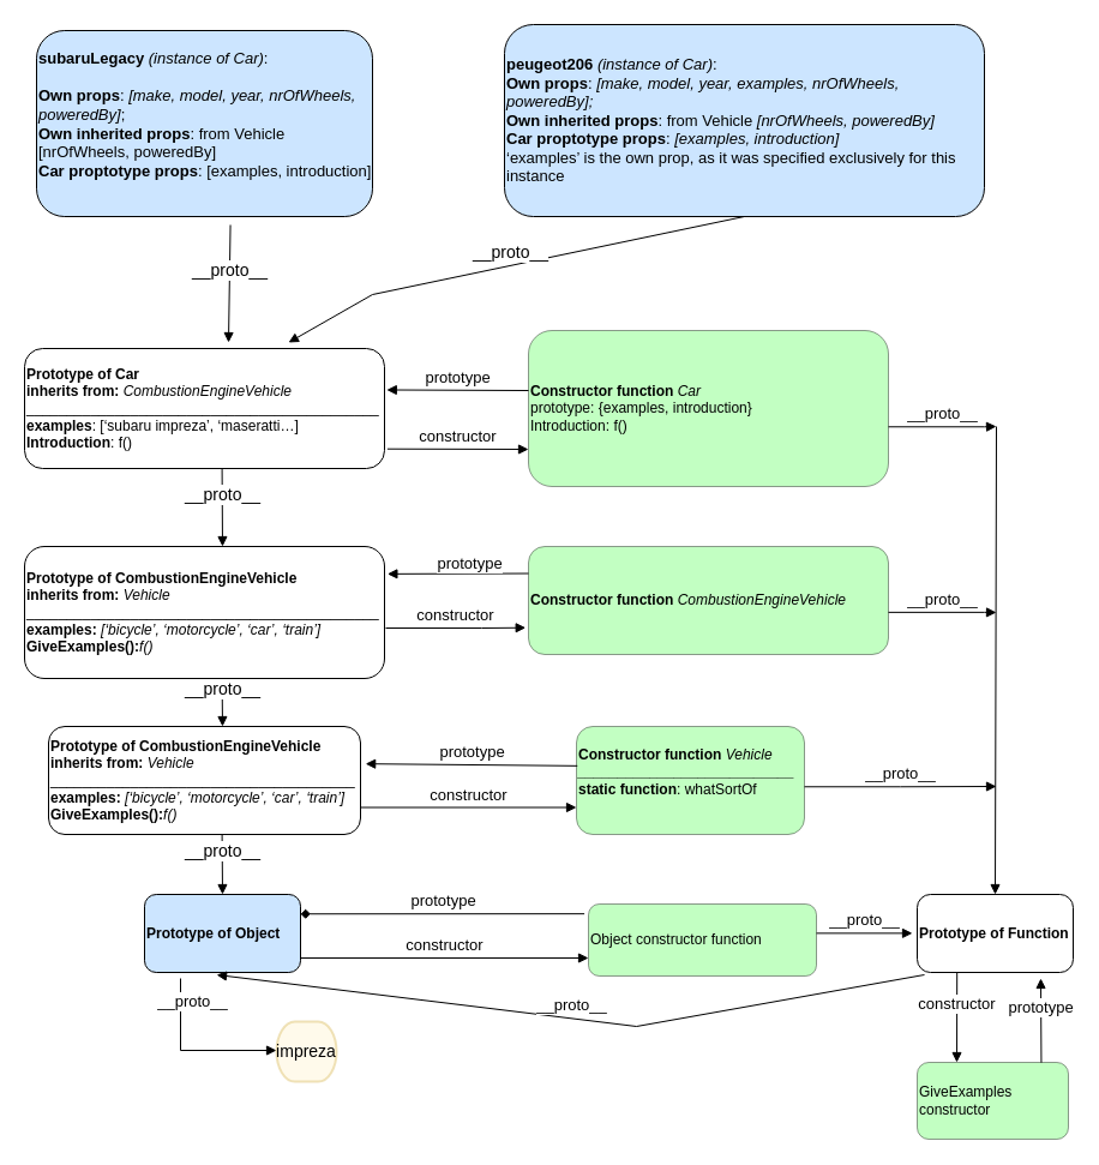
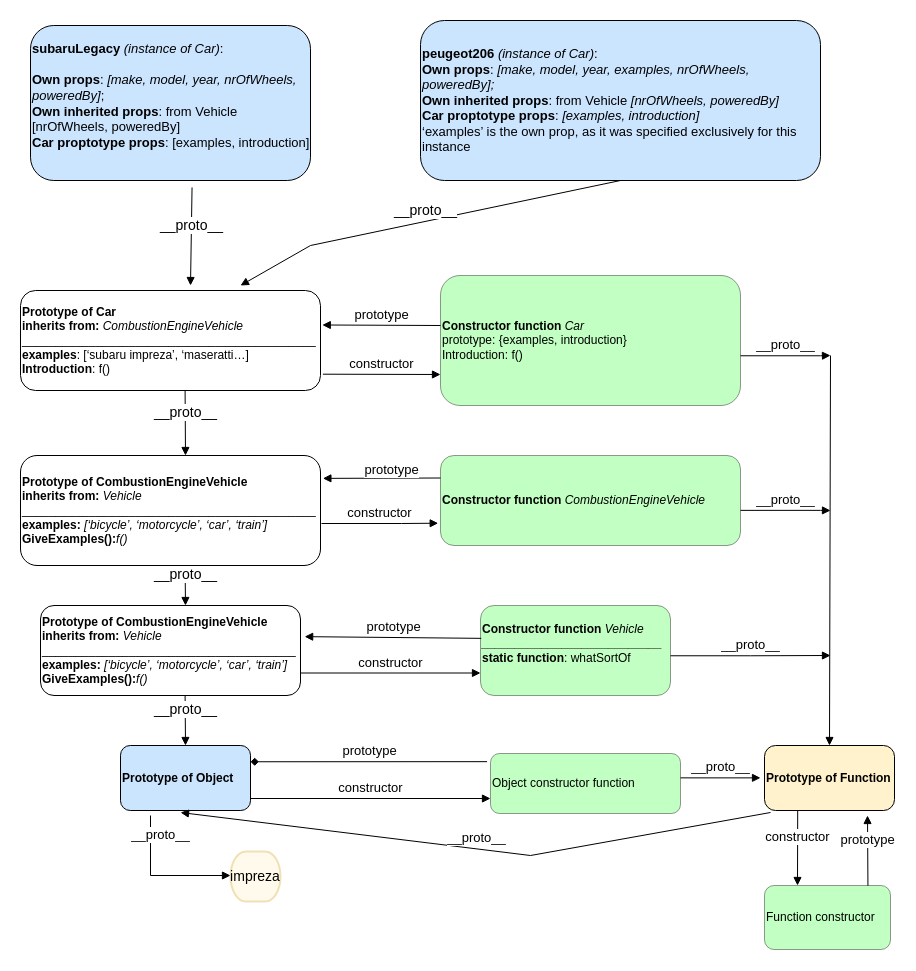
- <mxCell id="24" value="&lt;div align=&quot;left&quot;&gt;&lt;b&gt;Prototype of Function&lt;/b&gt;&lt;br&gt;&lt;/div&gt;" style="rounded=1;whiteSpace=wrap;html=1;fillColor=#FFFFFF;align=left;arcSize=17;" vertex="1" parent="1"><mxGeometry x="764" y="745" width="130" height="65" as="geometry" /></mxCell>
+ <mxCell id="24" value="&lt;div align=&quot;left&quot;&gt;&lt;b&gt;Prototype of Function&lt;/b&gt;&lt;br&gt;&lt;/div&gt;" style="rounded=1;whiteSpace=wrap;html=1;fillColor=#fff2cc;align=left;arcSize=17;" vertex="1" parent="1"><mxGeometry x="764" y="745" width="130" height="65" as="geometry" /></mxCell>
- <mxCell id="34" value="GiveExamples constructor" style="rounded=1;whiteSpace=wrap;html=1;fillColor=#66FF66;align=left;opacity=40;" vertex="1" parent="1"><mxGeometry x="764" y="885" width="126" height="64" as="geometry" /></mxCell>
+ <mxCell id="34" value="Function constructor" style="rounded=1;whiteSpace=wrap;html=1;fillColor=#66FF66;align=left;opacity=40;" vertex="1" parent="1"><mxGeometry x="764" y="885" width="126" height="64" as="geometry" /></mxCell>
